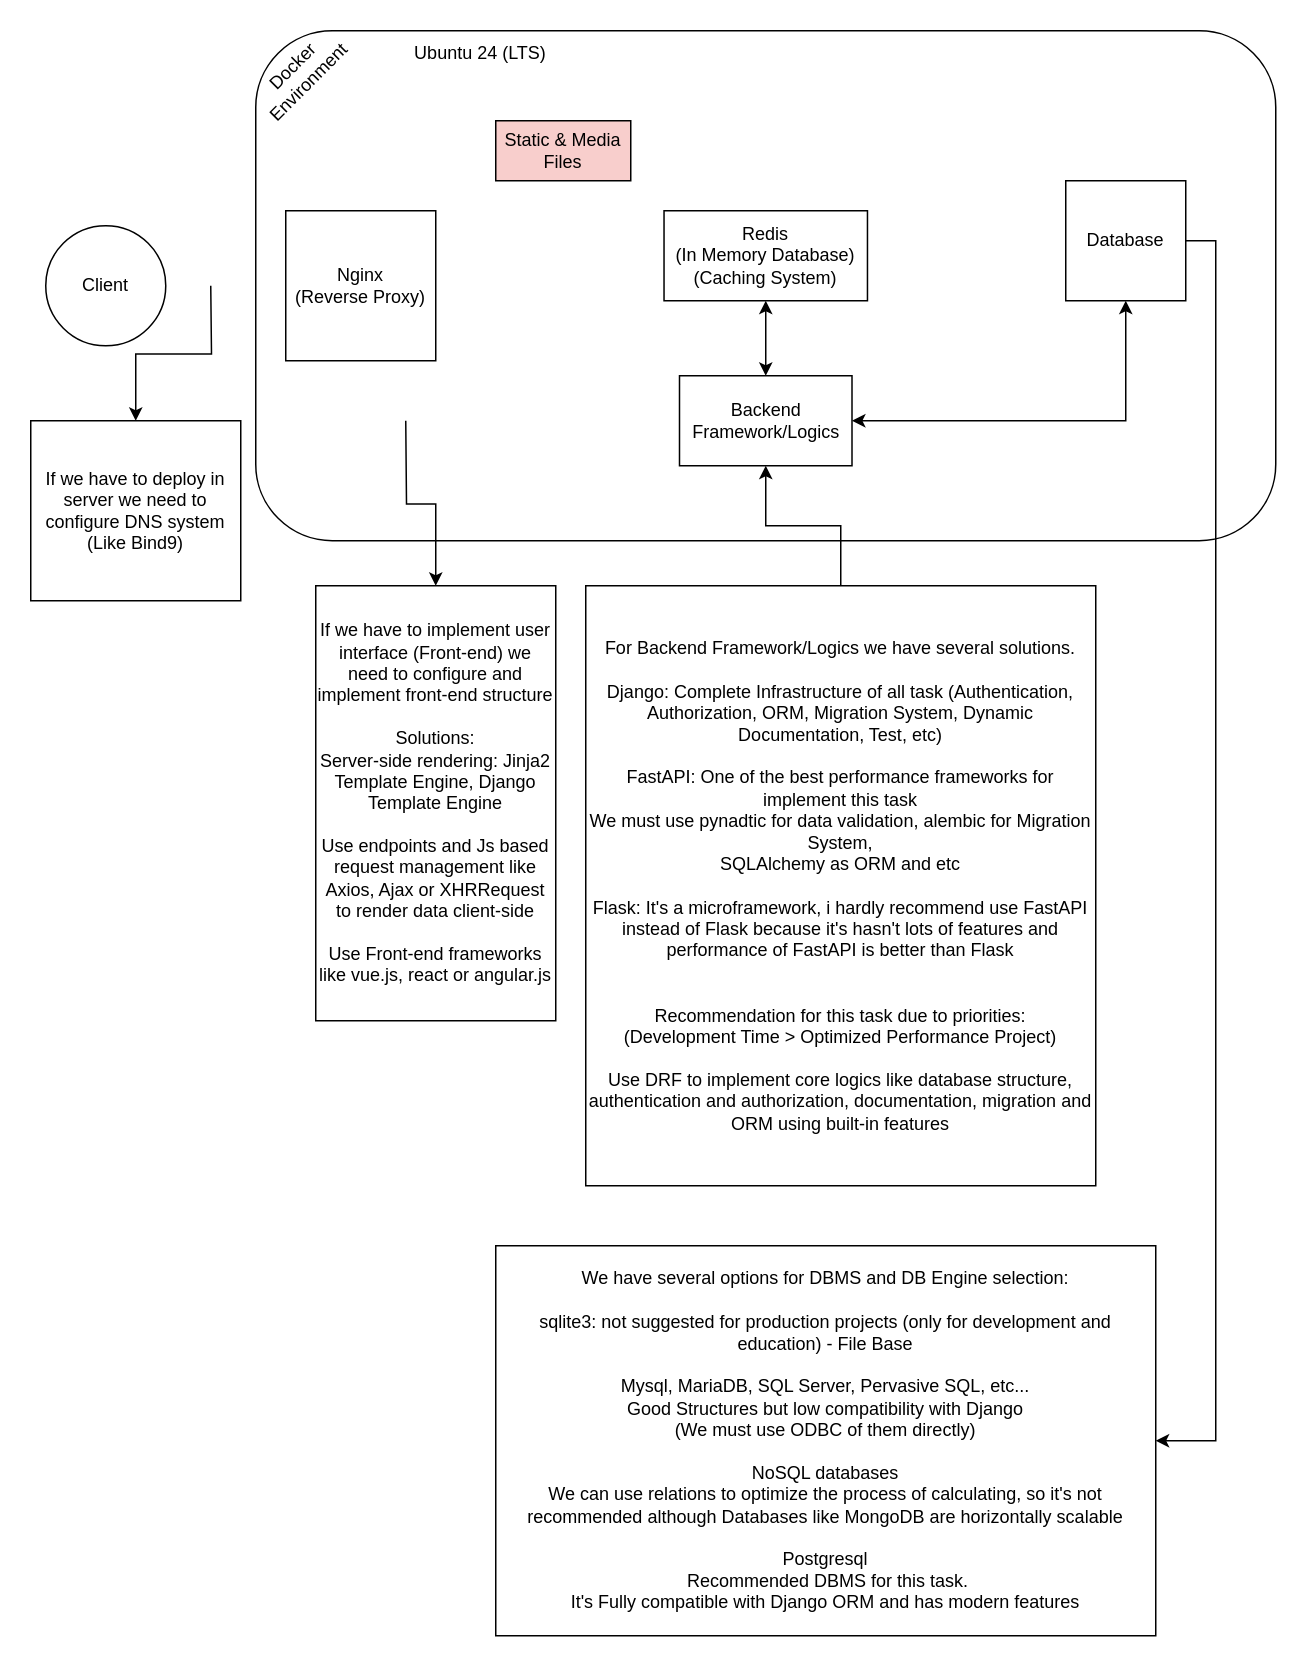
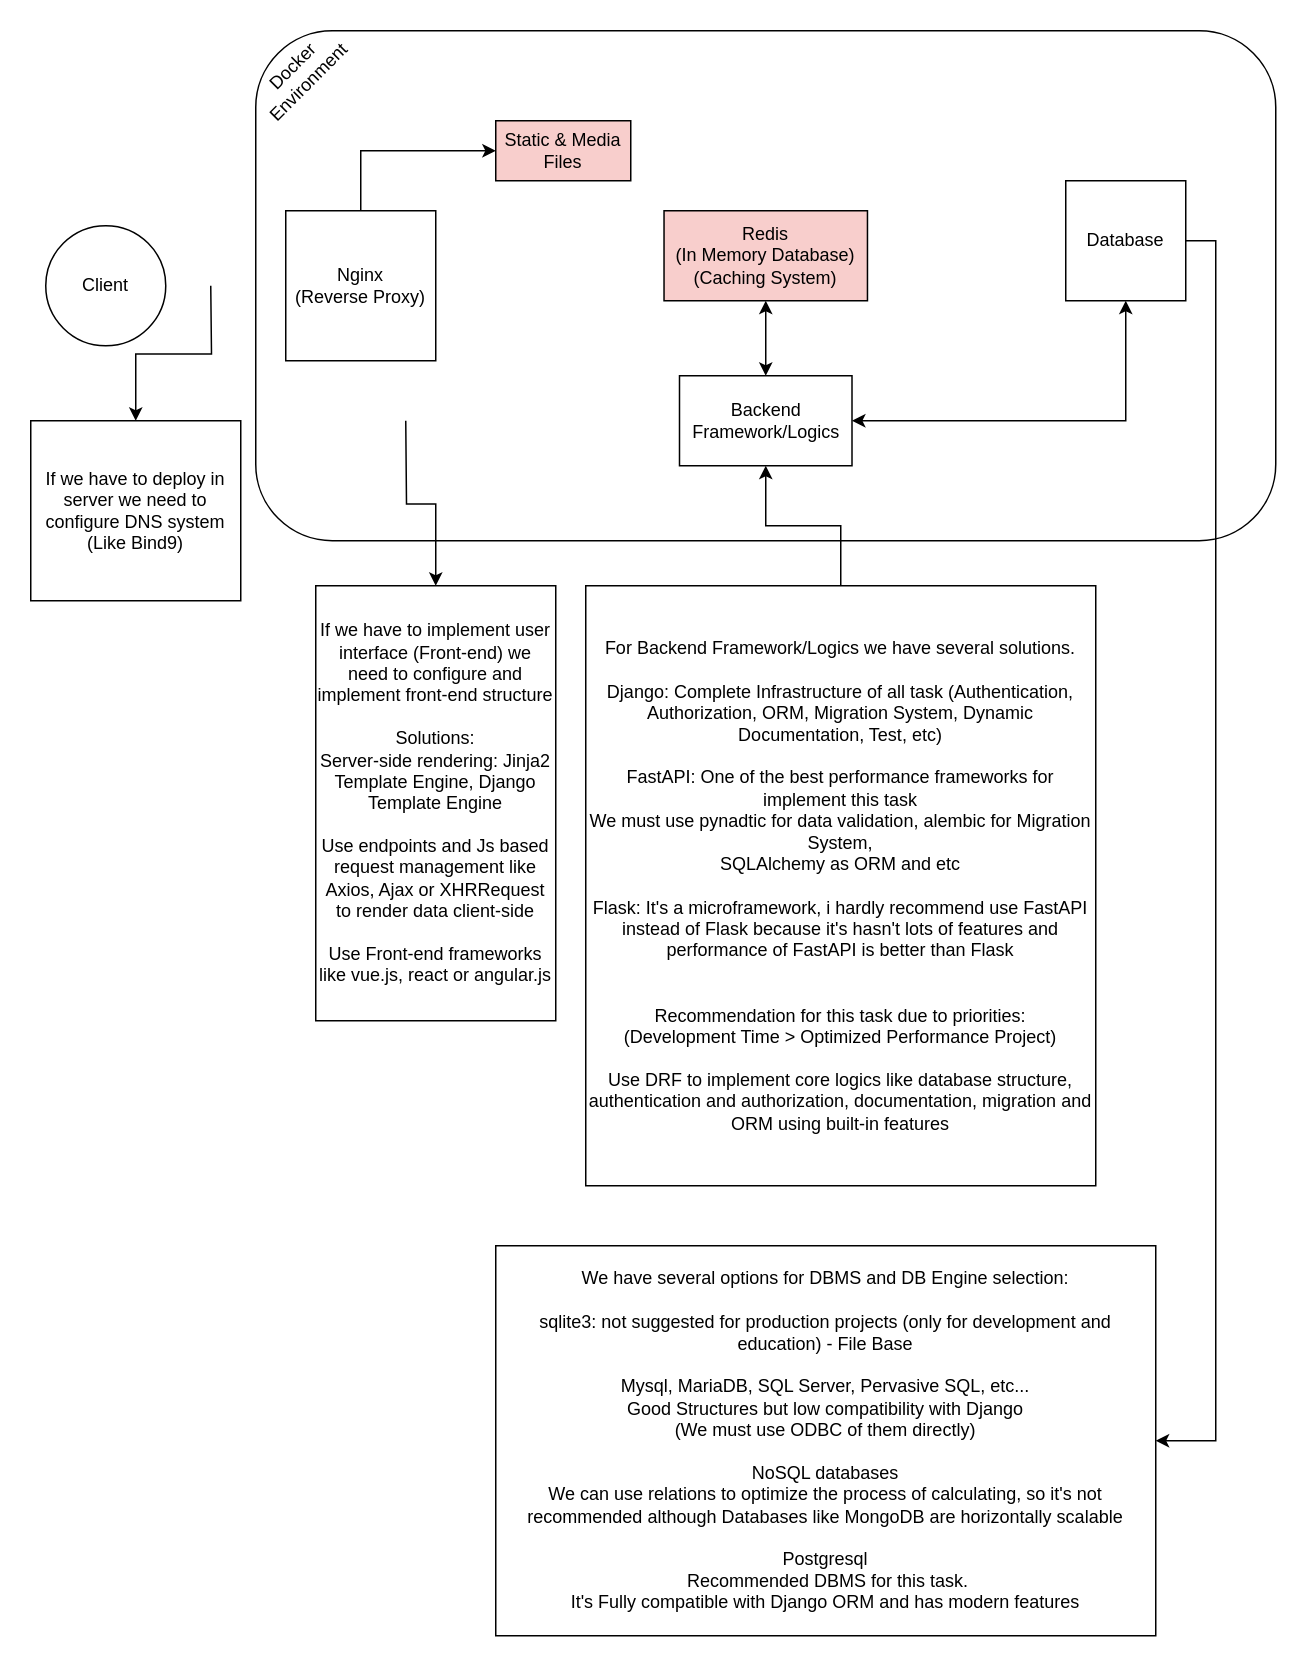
- <mxCell id="3" value="Ubuntu 24 (LTS)" style="text;html=1;align=center;verticalAlign=middle;whiteSpace=wrap;rounded=0;" vertex="1" parent="1"><mxGeometry x="270" y="20" width="100" height="30" as="geometry" /></mxCell>
+ <mxCell id="4" style="edgeStyle=orthogonalEdgeStyle;rounded=0;orthogonalLoop=1;jettySize=auto;html=1;entryX=0;entryY=0.5;entryDx=0;entryDy=0;exitX=0.5;exitY=0;exitDx=0;exitDy=0;" edge="1" parent="1" source="5" target="9"><mxGeometry relative="1" as="geometry" /></mxCell>
- <mxCell id="18" value="Redis&lt;br&gt;(In Memory Database)&lt;br&gt;(Caching System)" style="rounded=0;whiteSpace=wrap;html=1;" vertex="1" parent="1"><mxGeometry x="442.19" y="140" width="135.62" height="60" as="geometry" /></mxCell>
+ <mxCell id="18" value="Redis&lt;br&gt;(In Memory Database)&lt;br&gt;(Caching System)" style="rounded=0;whiteSpace=wrap;html=1;fillColor=#f8cecc;" vertex="1" parent="1"><mxGeometry x="442.19" y="140" width="135.62" height="60" as="geometry" /></mxCell>
